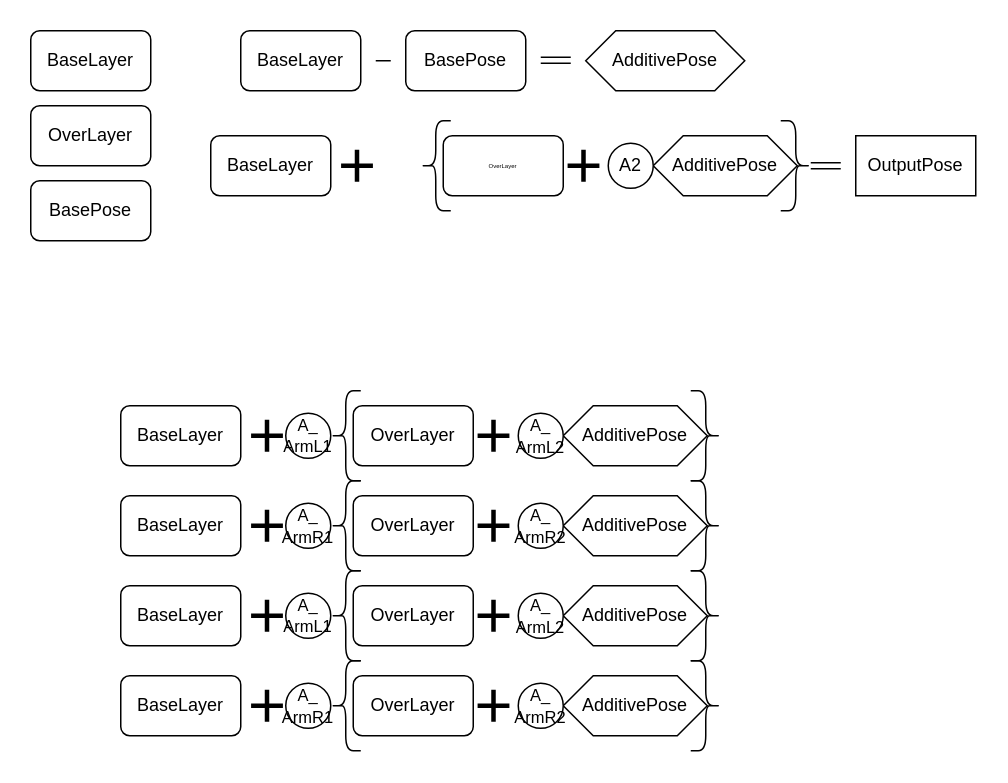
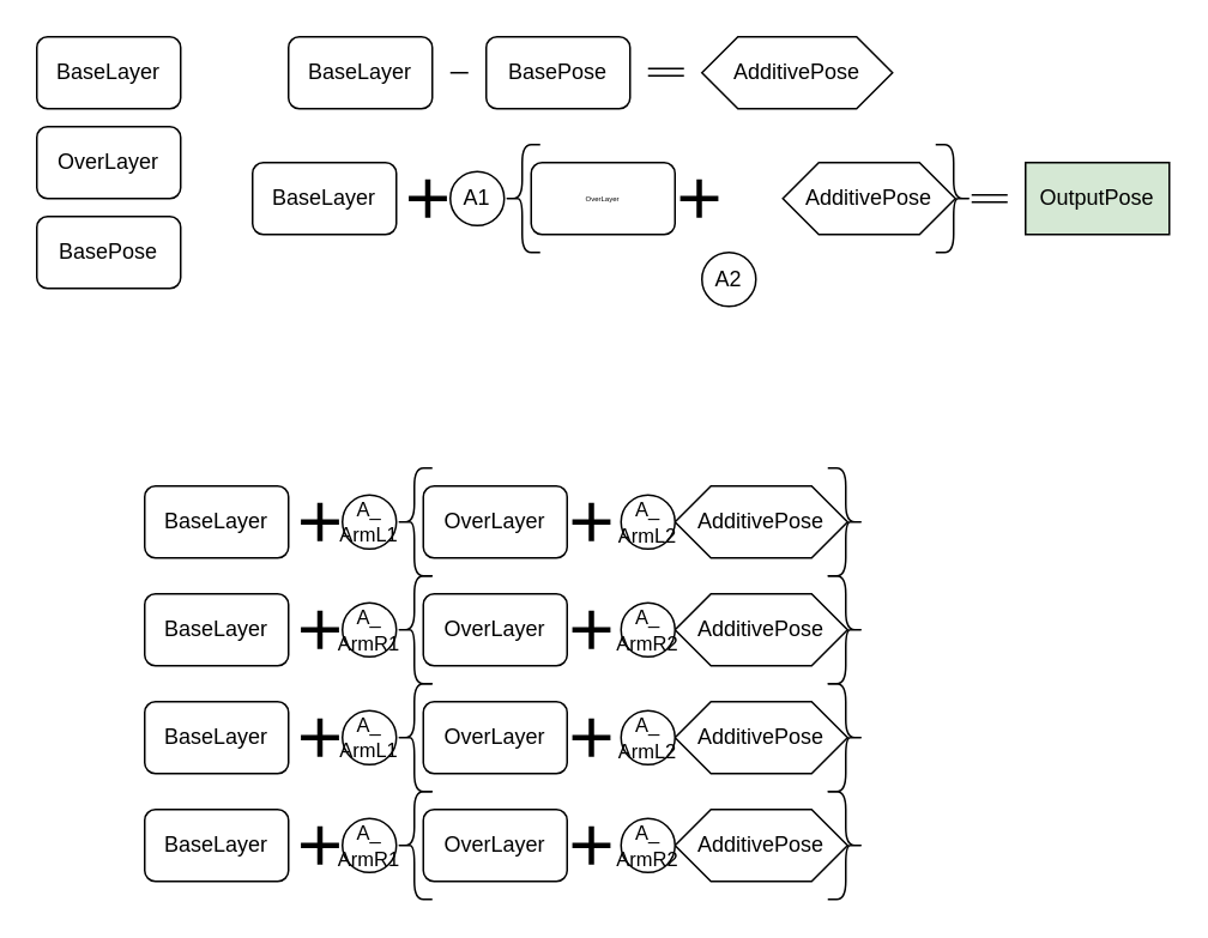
+ <mxCell id="19" value="A1" style="ellipse;whiteSpace=wrap;html=1;aspect=fixed;" parent="1" vertex="1"><mxGeometry x="250" y="95" width="30" height="30" as="geometry" /></mxCell>
- <mxCell id="20" value="A2" style="ellipse;whiteSpace=wrap;html=1;aspect=fixed;" parent="1" vertex="1"><mxGeometry x="405" y="95" width="30" height="30" as="geometry" /></mxCell>
+ <mxCell id="20" value="A2" style="ellipse;whiteSpace=wrap;html=1;aspect=fixed;" parent="1" vertex="1"><mxGeometry x="390" y="140" width="30" height="30" as="geometry" /></mxCell>
- <mxCell id="16" value="OutputPose" style="rounded=0;whiteSpace=wrap;html=1;" parent="1" vertex="1"><mxGeometry x="570" y="90" width="80" height="40" as="geometry" /></mxCell>
+ <mxCell id="16" value="OutputPose" style="rounded=0;whiteSpace=wrap;html=1;fillColor=#d5e8d4;" parent="1" vertex="1"><mxGeometry x="570" y="90" width="80" height="40" as="geometry" /></mxCell>
